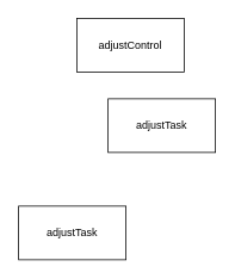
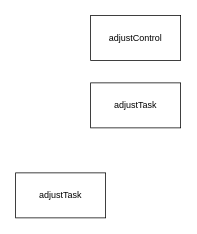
- <mxCell id="2" value="adjustControl" style="rounded=0;whiteSpace=wrap;html=1;" vertex="1" parent="1"><mxGeometry x="85" y="20" width="120" height="60" as="geometry" /></mxCell>
+ <mxCell id="2" value="adjustControl" style="rounded=0;whiteSpace=wrap;html=1;" vertex="1" parent="1"><mxGeometry x="120" y="20" width="120" height="60" as="geometry" /></mxCell>
